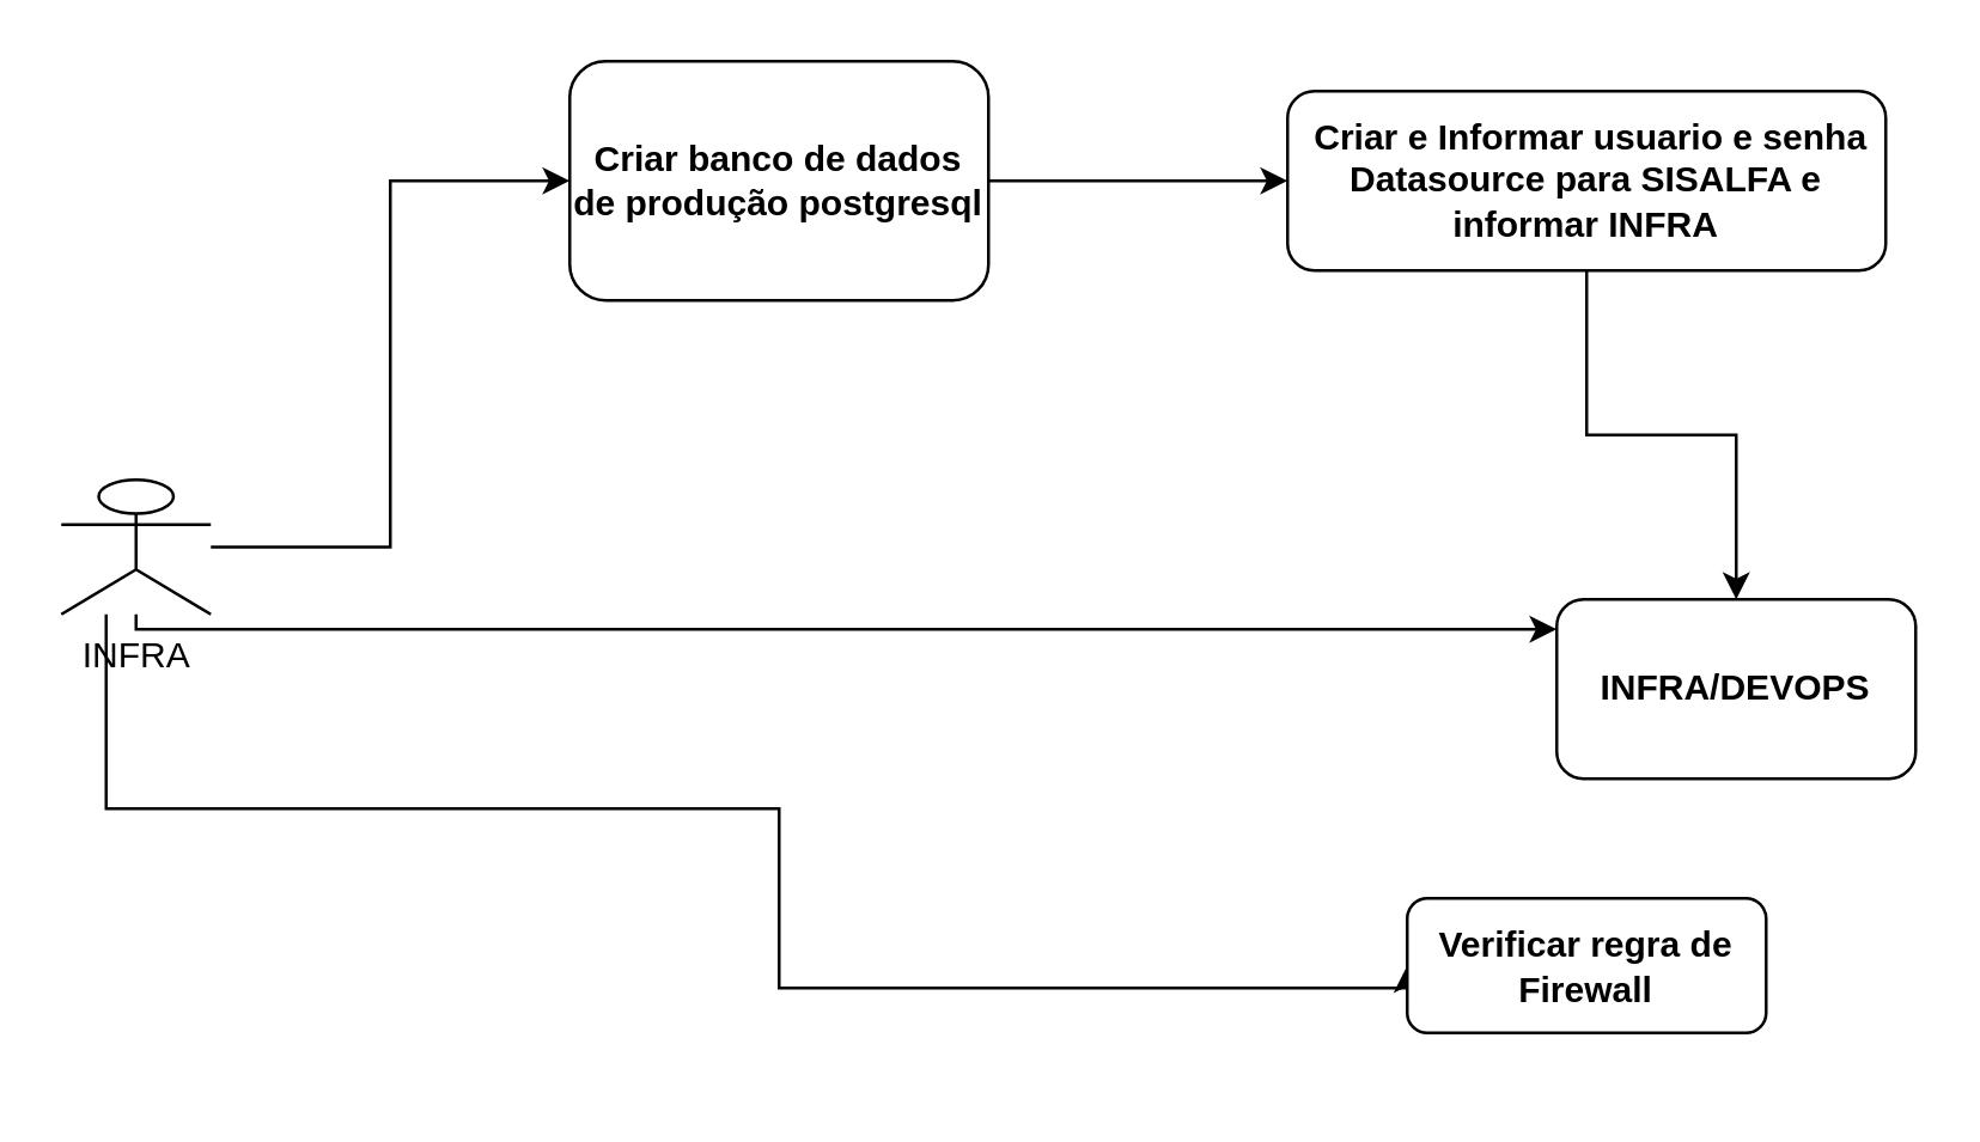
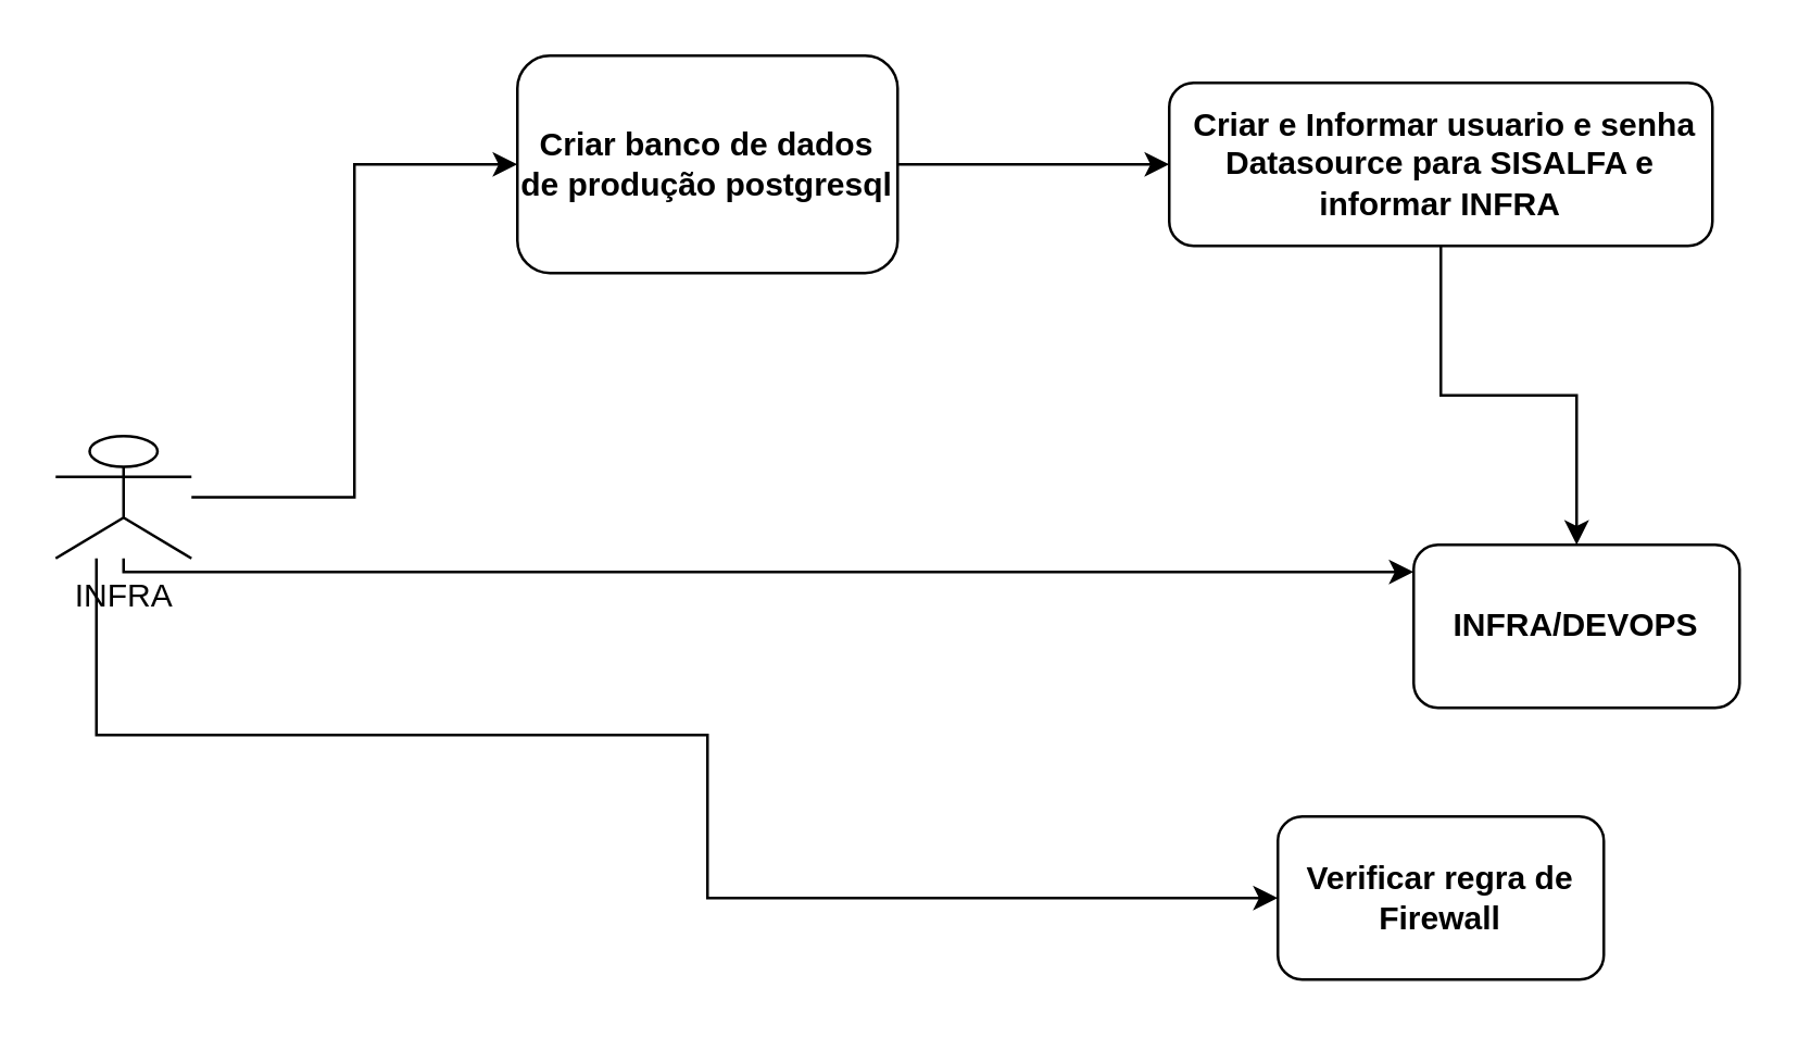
- <mxCell id="11" value="Verificar regra de Firewall" style="rounded=1;whiteSpace=wrap;html=1;fontStyle=1" vertex="1" parent="1"><mxGeometry x="470" y="300" width="120" height="45" as="geometry" /></mxCell>
+ <mxCell id="11" value="Verificar regra de Firewall" style="rounded=1;whiteSpace=wrap;html=1;fontStyle=1" vertex="1" parent="1"><mxGeometry x="470" y="300" width="120" height="60" as="geometry" /></mxCell>
